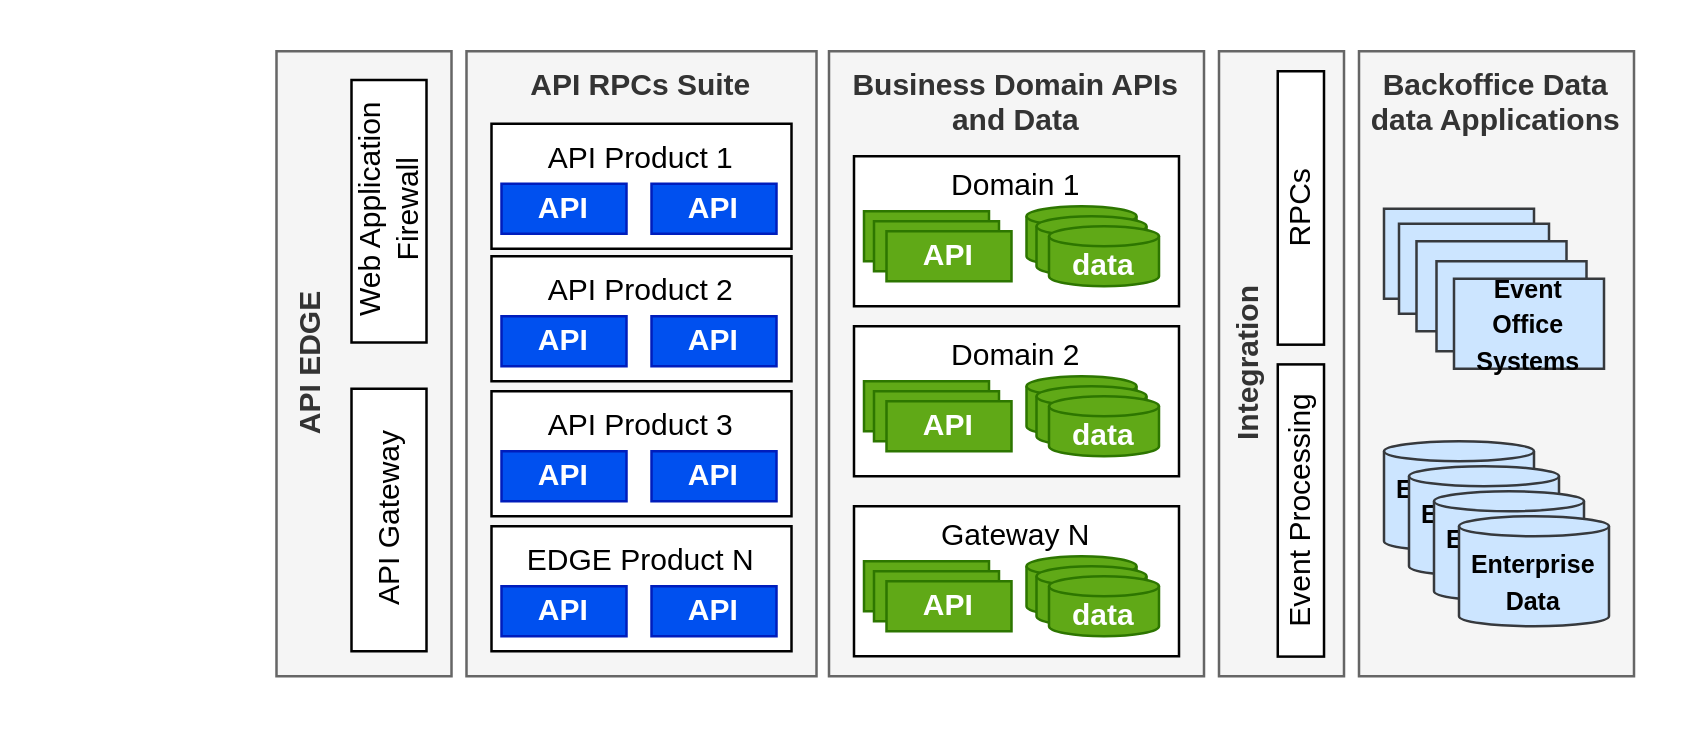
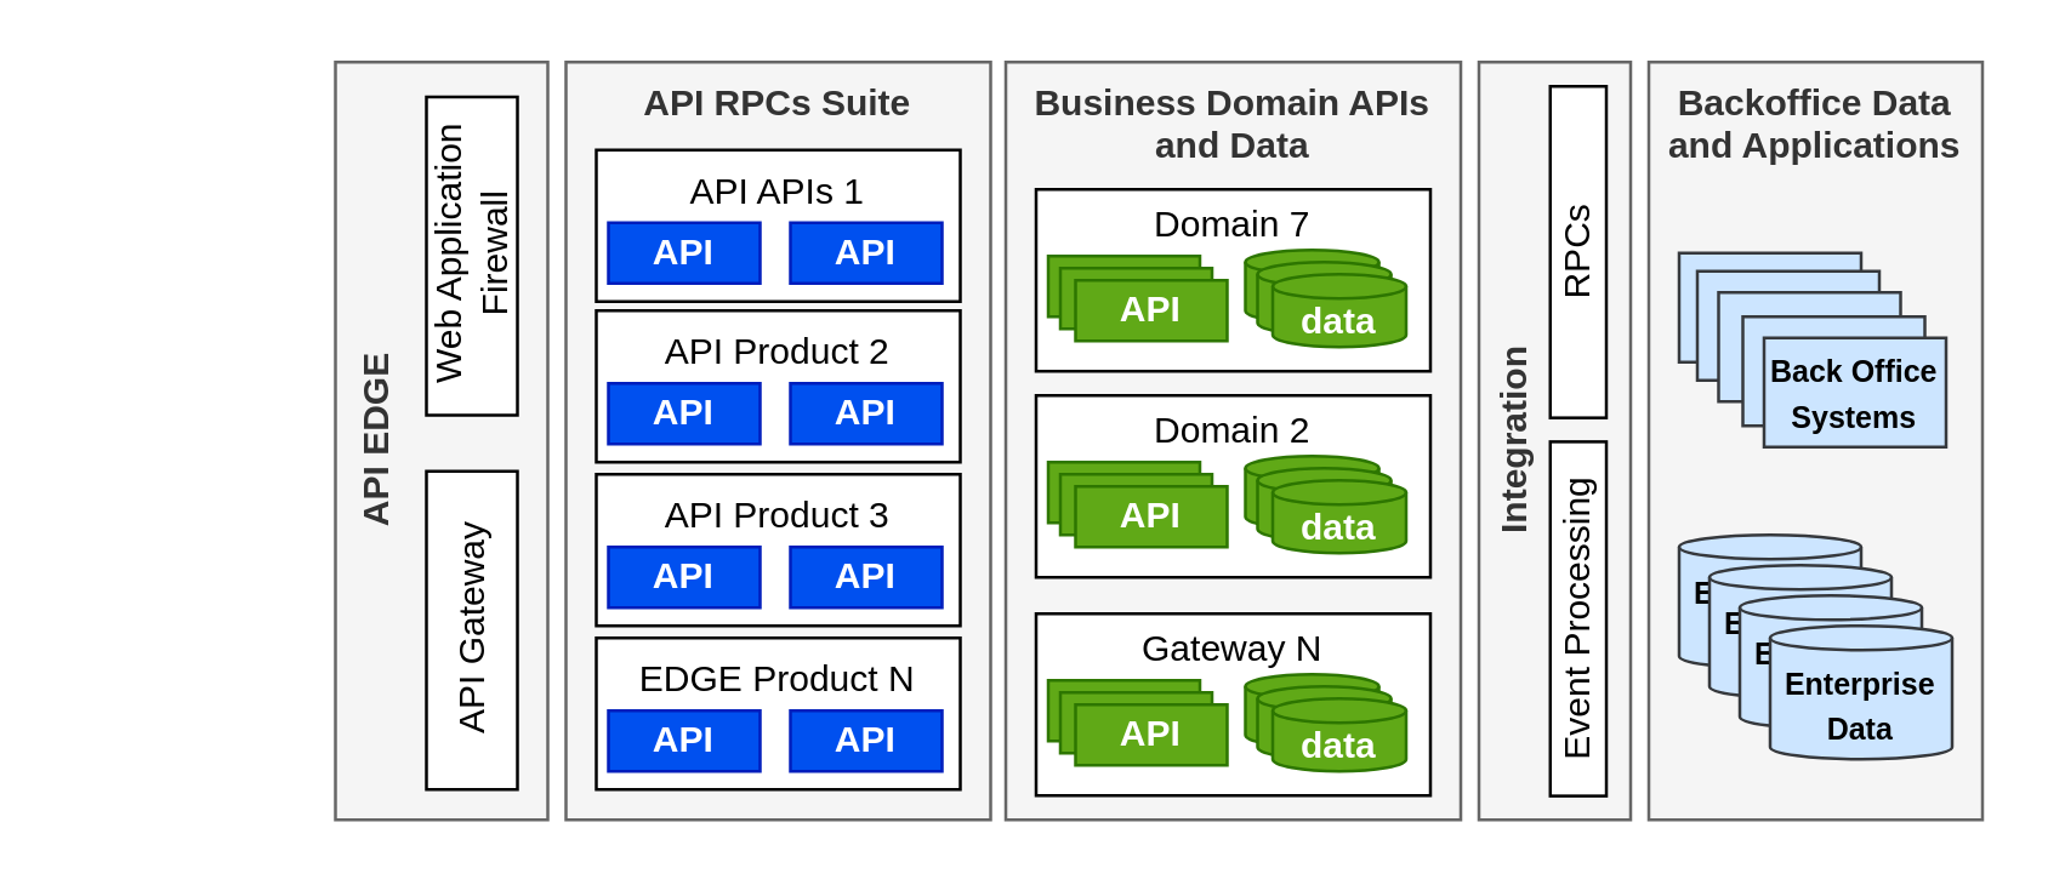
- <mxCell id="42" value="Backoffice Data data Applications" style="rounded=0;whiteSpace=wrap;html=1;verticalAlign=top;fontStyle=1;fillColor=#f5f5f5;fontColor=#333333;strokeColor=#666666;" vertex="1" parent="1"><mxGeometry x="543" y="20" width="110" height="250" as="geometry" /></mxCell>
+ <mxCell id="42" value="Backoffice Data and Applications" style="rounded=0;whiteSpace=wrap;html=1;verticalAlign=top;fontStyle=1;fillColor=#f5f5f5;fontColor=#333333;strokeColor=#666666;" vertex="1" parent="1"><mxGeometry x="543" y="20" width="110" height="250" as="geometry" /></mxCell>
- <mxCell id="3" value="API Product 1" style="rounded=0;whiteSpace=wrap;html=1;verticalAlign=top;" vertex="1" parent="1"><mxGeometry x="196" y="49" width="120" height="50" as="geometry" /></mxCell>
+ <mxCell id="3" value="API APIs 1" style="rounded=0;whiteSpace=wrap;html=1;verticalAlign=top;" vertex="1" parent="1"><mxGeometry x="196" y="49" width="120" height="50" as="geometry" /></mxCell>
- <mxCell id="16" value="Domain 1" style="rounded=0;whiteSpace=wrap;html=1;verticalAlign=top;spacing=0;" vertex="1" parent="1"><mxGeometry x="341" y="62" width="130" height="60" as="geometry" /></mxCell>
+ <mxCell id="16" value="Domain 7" style="rounded=0;whiteSpace=wrap;html=1;verticalAlign=top;spacing=0;" vertex="1" parent="1"><mxGeometry x="341" y="62" width="130" height="60" as="geometry" /></mxCell>
- <mxCell id="47" value="&lt;font style=&quot;font-size: 10px;&quot;&gt;Event Office Systems&lt;/font&gt;" style="rounded=0;whiteSpace=wrap;html=1;verticalAlign=middle;fillColor=#cce5ff;strokeColor=#36393d;fontStyle=1" vertex="1" parent="1"><mxGeometry x="581" y="111" width="60" height="36" as="geometry" /></mxCell>
+ <mxCell id="47" value="&lt;font style=&quot;font-size: 10px;&quot;&gt;Back Office Systems&lt;/font&gt;" style="rounded=0;whiteSpace=wrap;html=1;verticalAlign=middle;fillColor=#cce5ff;strokeColor=#36393d;fontStyle=1" vertex="1" parent="1"><mxGeometry x="581" y="111" width="60" height="36" as="geometry" /></mxCell>
